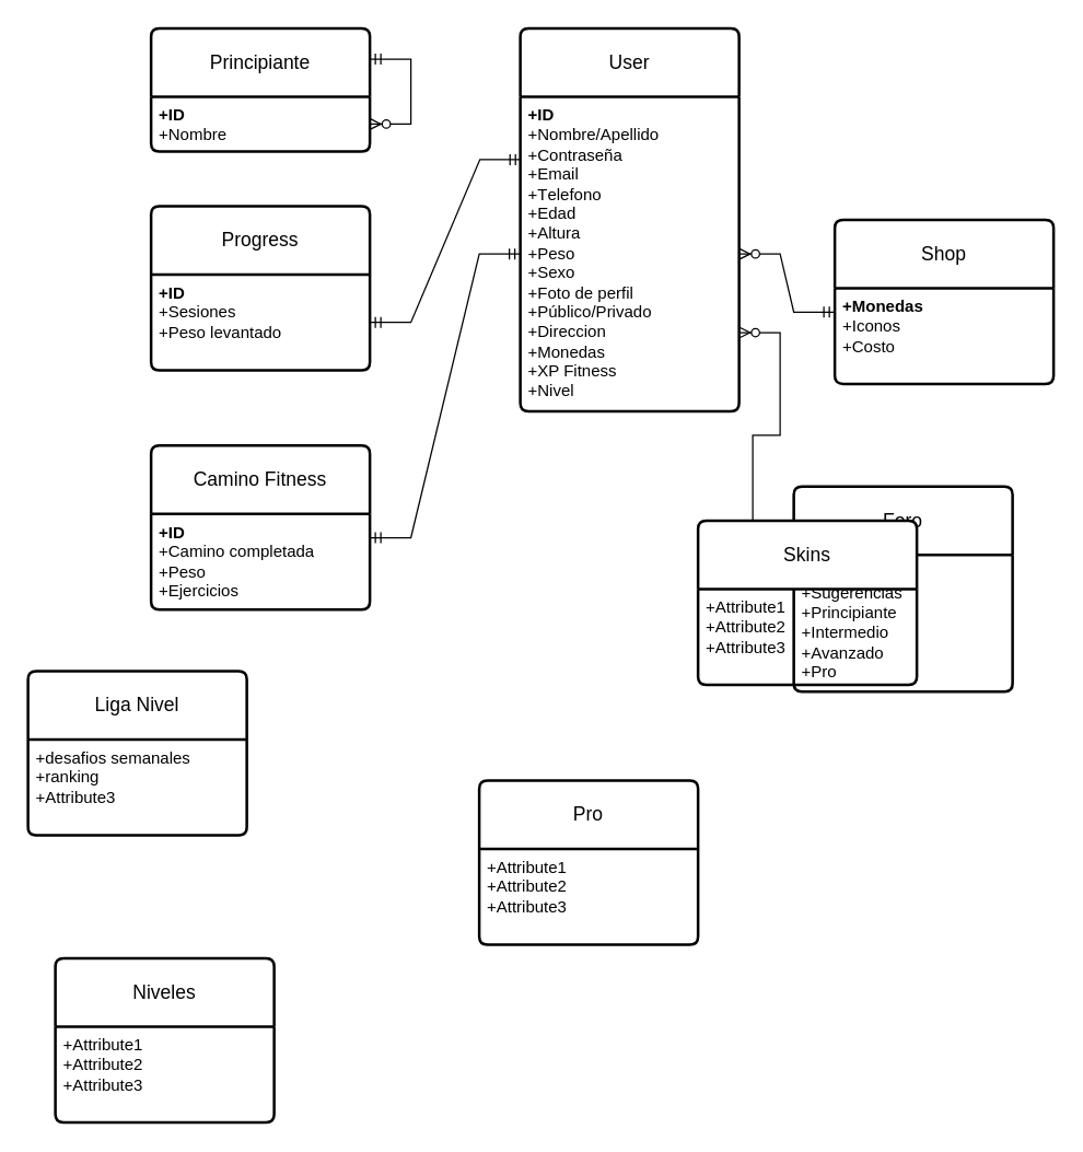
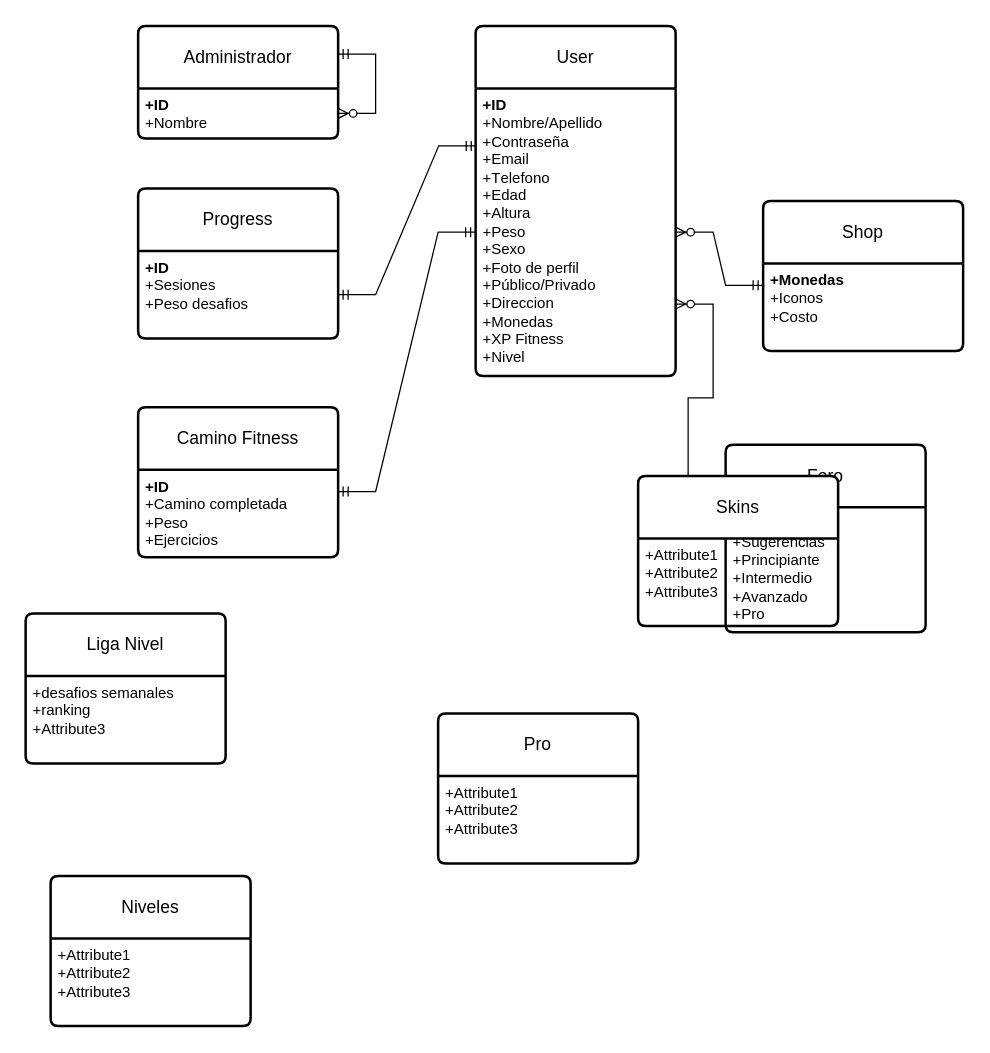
- <mxCell id="2" value="Principiante" style="swimlane;childLayout=stackLayout;horizontal=1;startSize=50;horizontalStack=0;rounded=1;fontSize=14;fontStyle=0;strokeWidth=2;resizeParent=0;resizeLast=1;shadow=0;dashed=0;align=center;arcSize=4;whiteSpace=wrap;html=1;" vertex="1" parent="1"><mxGeometry x="110" y="20" width="160" height="90" as="geometry" /></mxCell>
+ <mxCell id="2" value="Administrador" style="swimlane;childLayout=stackLayout;horizontal=1;startSize=50;horizontalStack=0;rounded=1;fontSize=14;fontStyle=0;strokeWidth=2;resizeParent=0;resizeLast=1;shadow=0;dashed=0;align=center;arcSize=4;whiteSpace=wrap;html=1;" vertex="1" parent="1"><mxGeometry x="110" y="20" width="160" height="90" as="geometry" /></mxCell>
- <mxCell id="11" value="&lt;b&gt;+ID&lt;/b&gt;&lt;br&gt;+Sesiones&lt;br&gt;+Peso levantado" style="align=left;strokeColor=none;fillColor=none;spacingLeft=4;spacingRight=4;fontSize=12;verticalAlign=top;resizable=0;rotatable=0;part=1;html=1;whiteSpace=wrap;" vertex="1" parent="10"><mxGeometry y="50" width="160" height="70" as="geometry" /></mxCell>
+ <mxCell id="11" value="&lt;b&gt;+ID&lt;/b&gt;&lt;br&gt;+Sesiones&lt;br&gt;+Peso desafios" style="align=left;strokeColor=none;fillColor=none;spacingLeft=4;spacingRight=4;fontSize=12;verticalAlign=top;resizable=0;rotatable=0;part=1;html=1;whiteSpace=wrap;" vertex="1" parent="10"><mxGeometry y="50" width="160" height="70" as="geometry" /></mxCell>
